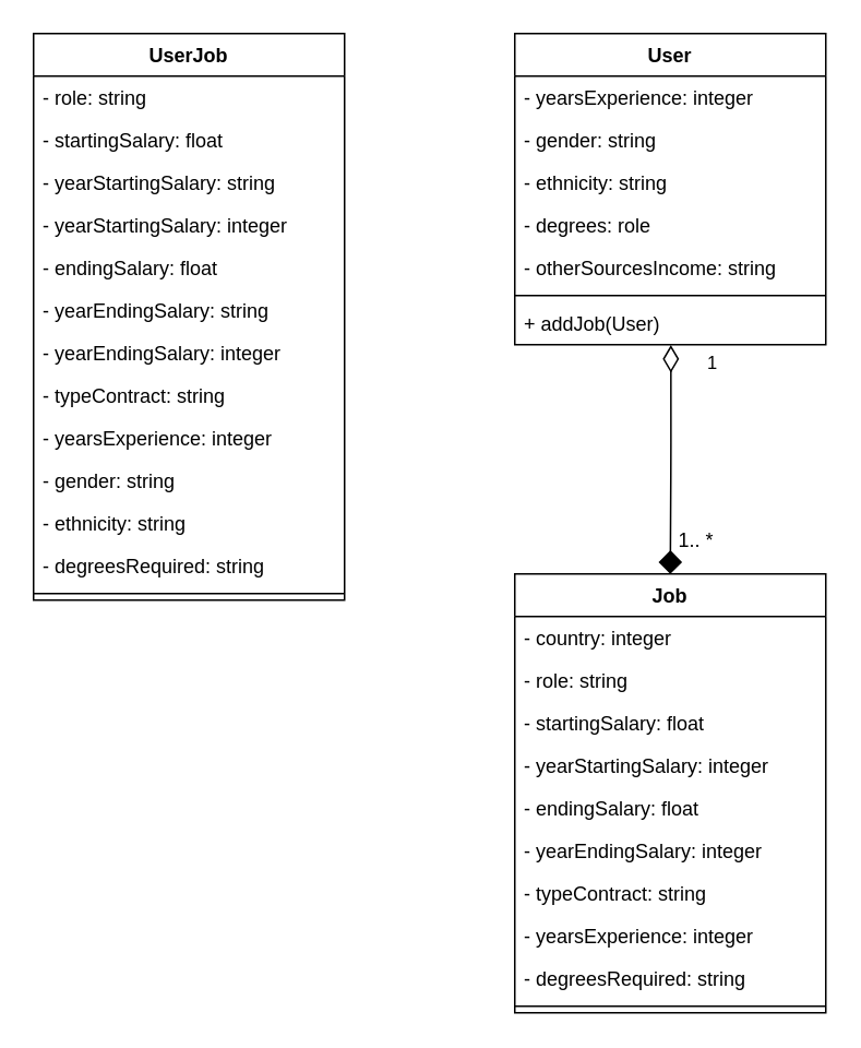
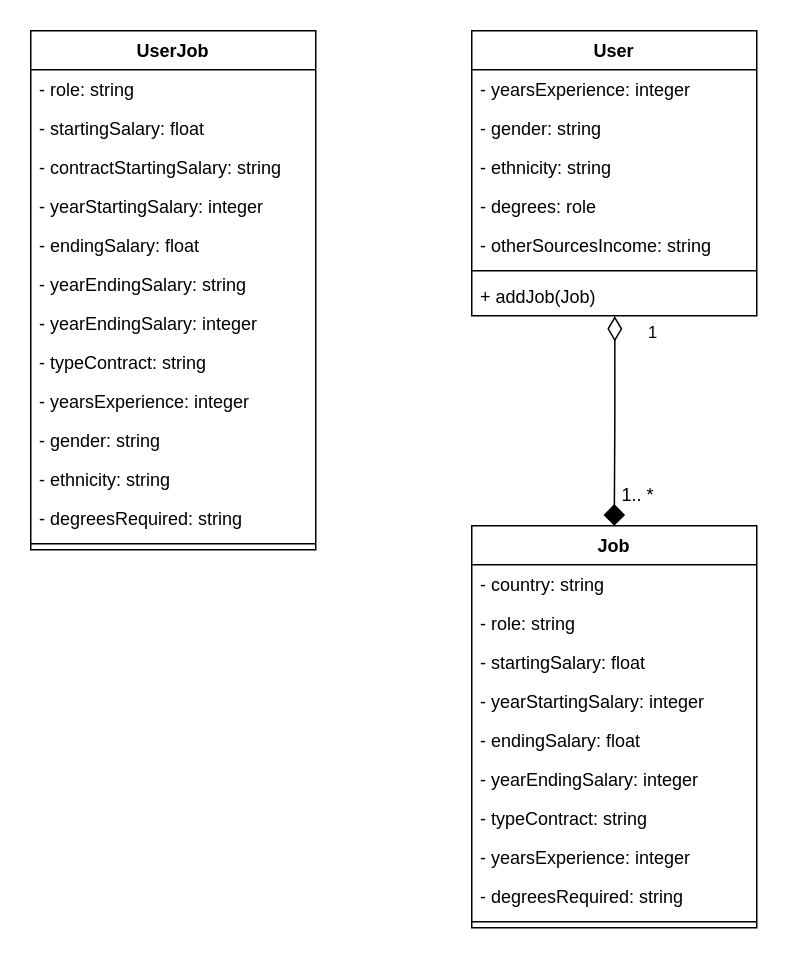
- <mxCell id="5" value="- yearStartingSalary: string" style="text;strokeColor=none;fillColor=none;align=left;verticalAlign=top;spacingLeft=4;spacingRight=4;overflow=hidden;rotatable=0;points=[[0,0.5],[1,0.5]];portConstraint=eastwest;" parent="2" vertex="1"><mxGeometry y="78" width="190" height="26" as="geometry" /></mxCell>
+ <mxCell id="5" value="- contractStartingSalary: string" style="text;strokeColor=none;fillColor=none;align=left;verticalAlign=top;spacingLeft=4;spacingRight=4;overflow=hidden;rotatable=0;points=[[0,0.5],[1,0.5]];portConstraint=eastwest;" parent="2" vertex="1"><mxGeometry y="78" width="190" height="26" as="geometry" /></mxCell>
- <mxCell id="23" value="+ addJob(User) " style="text;strokeColor=none;fillColor=none;align=left;verticalAlign=top;spacingLeft=4;spacingRight=4;overflow=hidden;rotatable=0;points=[[0,0.5],[1,0.5]];portConstraint=eastwest;" parent="16" vertex="1"><mxGeometry y="164" width="190" height="26" as="geometry" /></mxCell>
+ <mxCell id="23" value="+ addJob(Job) " style="text;strokeColor=none;fillColor=none;align=left;verticalAlign=top;spacingLeft=4;spacingRight=4;overflow=hidden;rotatable=0;points=[[0,0.5],[1,0.5]];portConstraint=eastwest;" parent="16" vertex="1"><mxGeometry y="164" width="190" height="26" as="geometry" /></mxCell>
- <mxCell id="25" value="- country: integer" style="text;strokeColor=none;fillColor=none;align=left;verticalAlign=top;spacingLeft=4;spacingRight=4;overflow=hidden;rotatable=0;points=[[0,0.5],[1,0.5]];portConstraint=eastwest;" parent="24" vertex="1"><mxGeometry y="26" width="190" height="26" as="geometry" /></mxCell>
+ <mxCell id="25" value="- country: string" style="text;strokeColor=none;fillColor=none;align=left;verticalAlign=top;spacingLeft=4;spacingRight=4;overflow=hidden;rotatable=0;points=[[0,0.5],[1,0.5]];portConstraint=eastwest;" parent="24" vertex="1"><mxGeometry y="26" width="190" height="26" as="geometry" /></mxCell>
